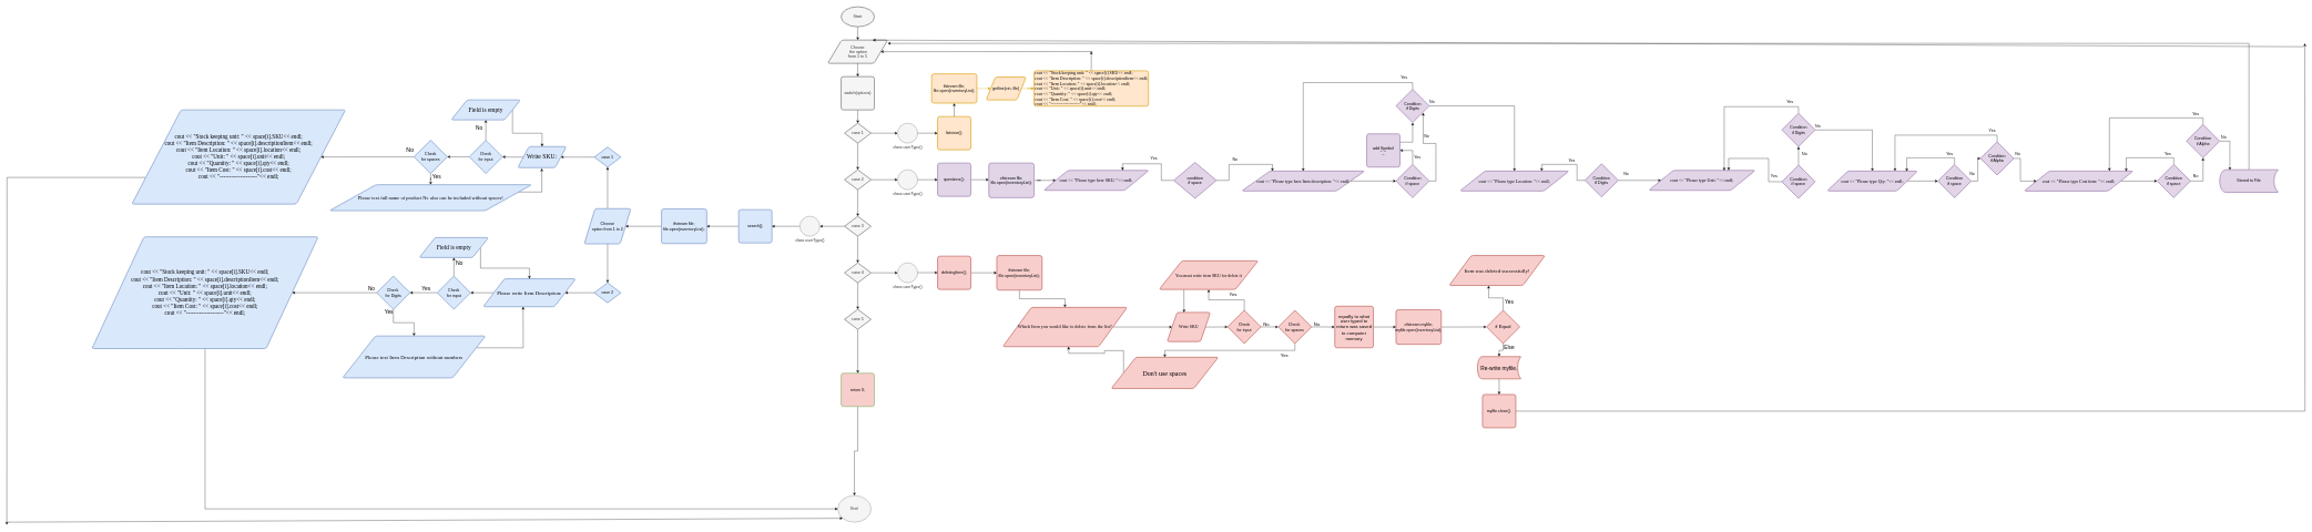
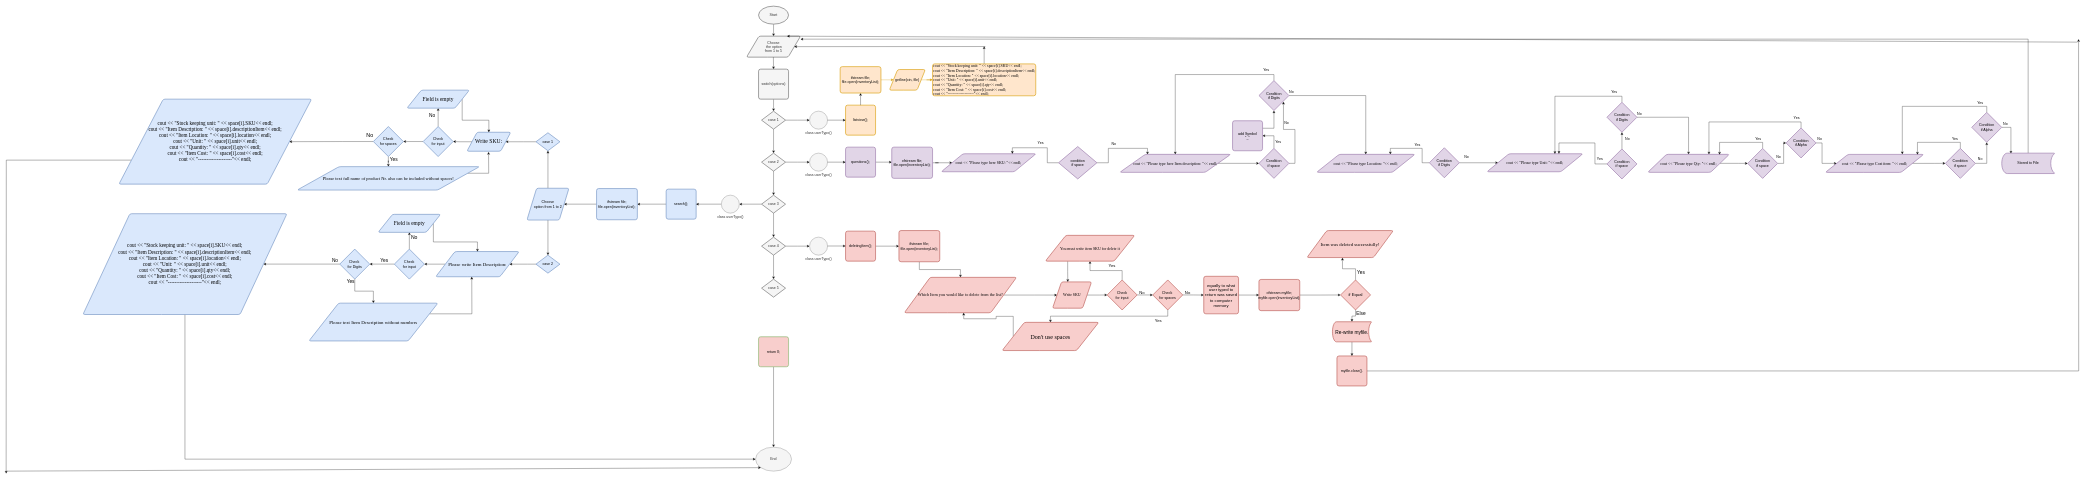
- <mxCell id="20" style="edgeStyle=orthogonalEdgeStyle;rounded=0;orthogonalLoop=1;jettySize=auto;html=1;exitX=0.5;exitY=1;exitDx=0;exitDy=0;exitPerimeter=0;entryX=0.5;entryY=0;entryDx=0;entryDy=0;" edge="1" parent="1" source="21" target="30"><mxGeometry relative="1" as="geometry" /></mxCell>
- <mxCell id="112" value="End" style="ellipse;whiteSpace=wrap;html=1;fillColor=#f5f5f5;strokeColor=#666666;fontColor=#333333;" vertex="1" parent="1"><mxGeometry x="2518" y="1490" width="100" height="80" as="geometry" /></mxCell>
+ <mxCell id="112" value="End" style="ellipse;whiteSpace=wrap;html=1;fillColor=#f5f5f5;strokeColor=#666666;fontColor=#333333;" vertex="1" parent="1"><mxGeometry x="2518" y="1490" width="120" height="80" as="geometry" /></mxCell>
